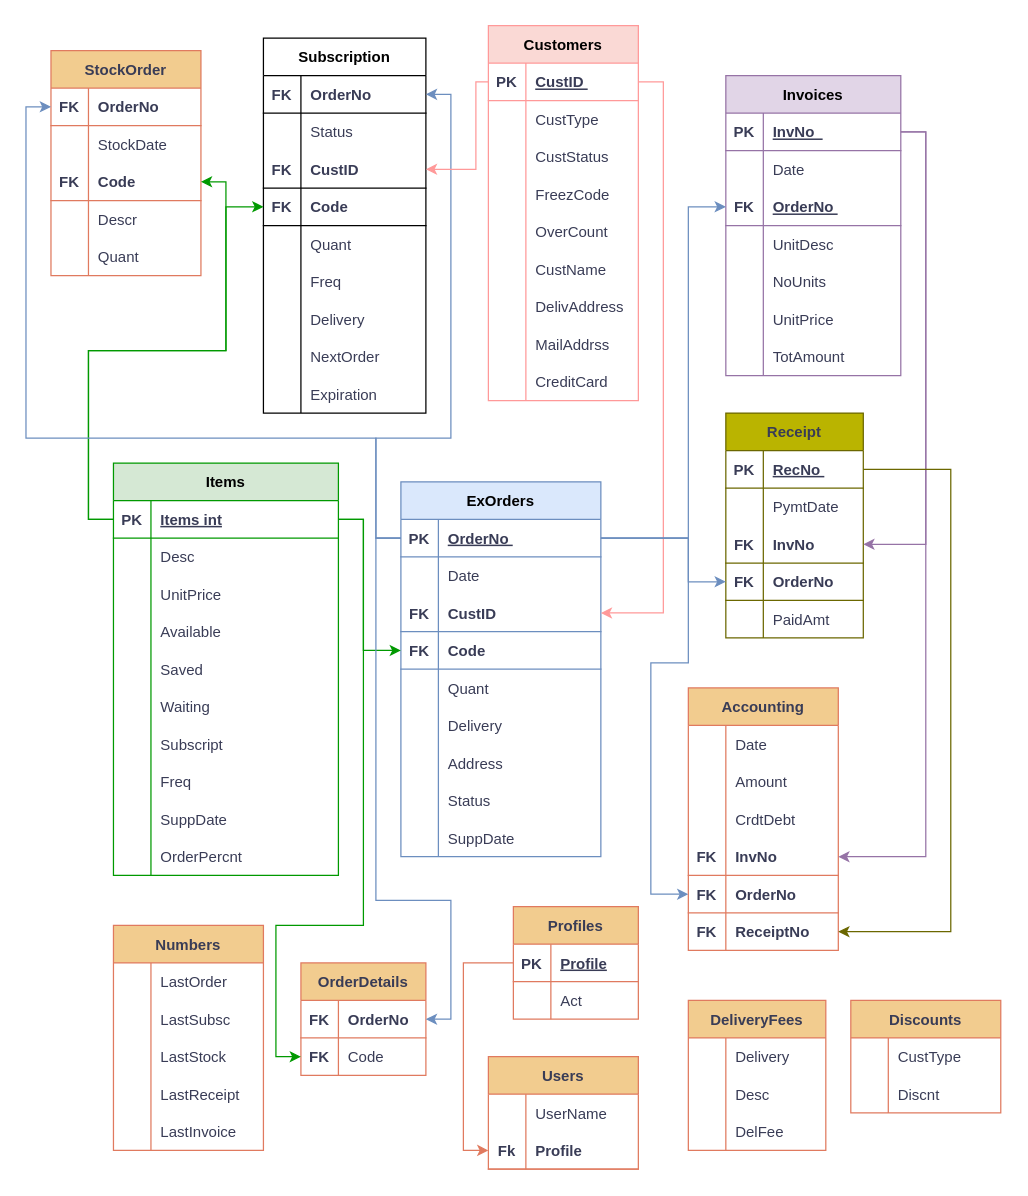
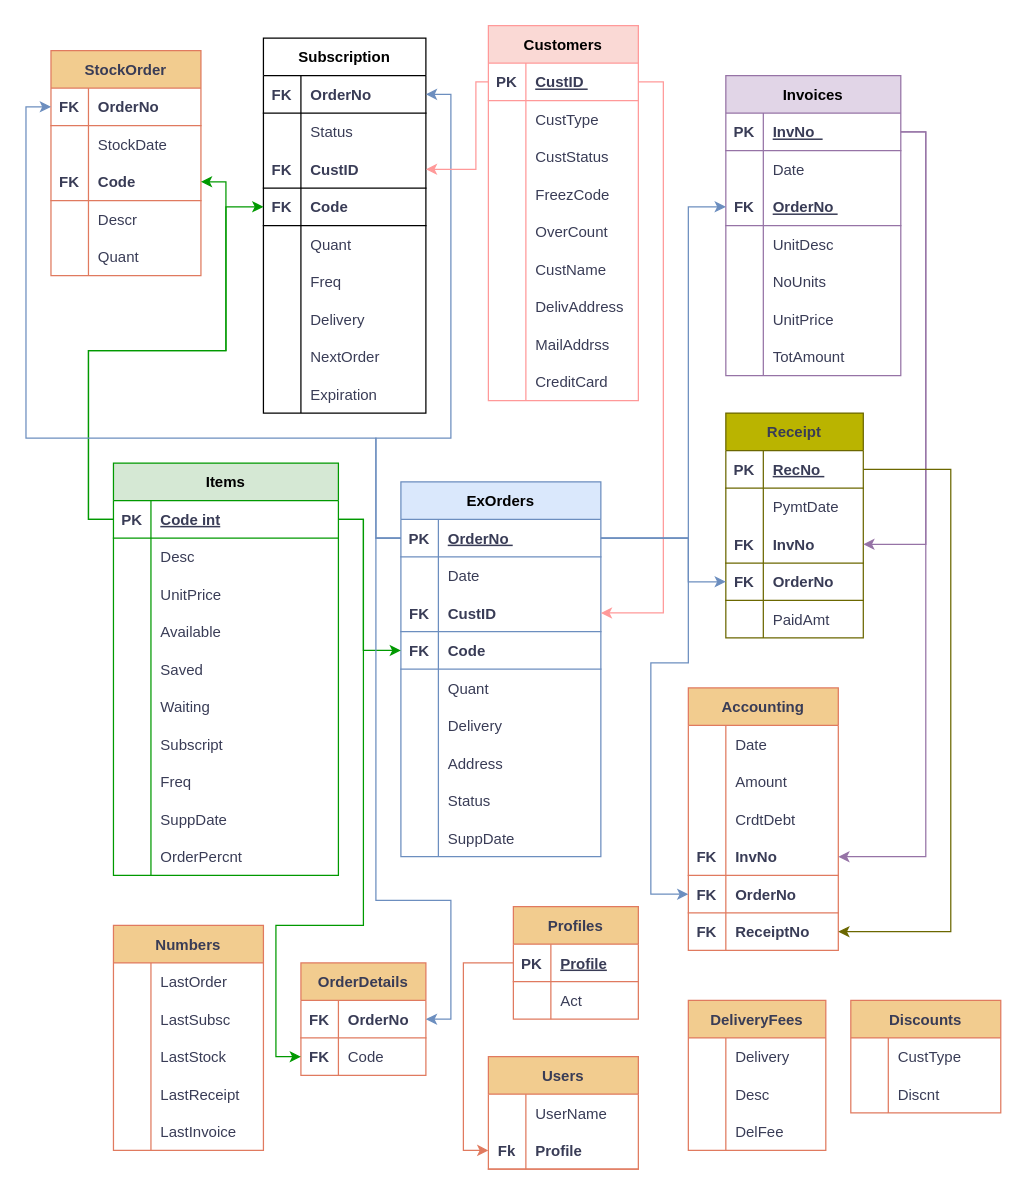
- <mxCell id="5" value="Items int " style="shape=partialRectangle;overflow=hidden;connectable=0;fillColor=none;align=left;strokeColor=#009900;top=0;left=0;bottom=0;right=0;spacingLeft=6;fontStyle=5;labelBackgroundColor=none;fontColor=#393C56;" parent="3" vertex="1"><mxGeometry x="30" width="150" height="30" as="geometry"><mxRectangle width="150" height="30" as="alternateBounds" /></mxGeometry></mxCell>
+ <mxCell id="5" value="Code int " style="shape=partialRectangle;overflow=hidden;connectable=0;fillColor=none;align=left;strokeColor=#009900;top=0;left=0;bottom=0;right=0;spacingLeft=6;fontStyle=5;labelBackgroundColor=none;fontColor=#393C56;" parent="3" vertex="1"><mxGeometry x="30" width="150" height="30" as="geometry"><mxRectangle width="150" height="30" as="alternateBounds" /></mxGeometry></mxCell>
